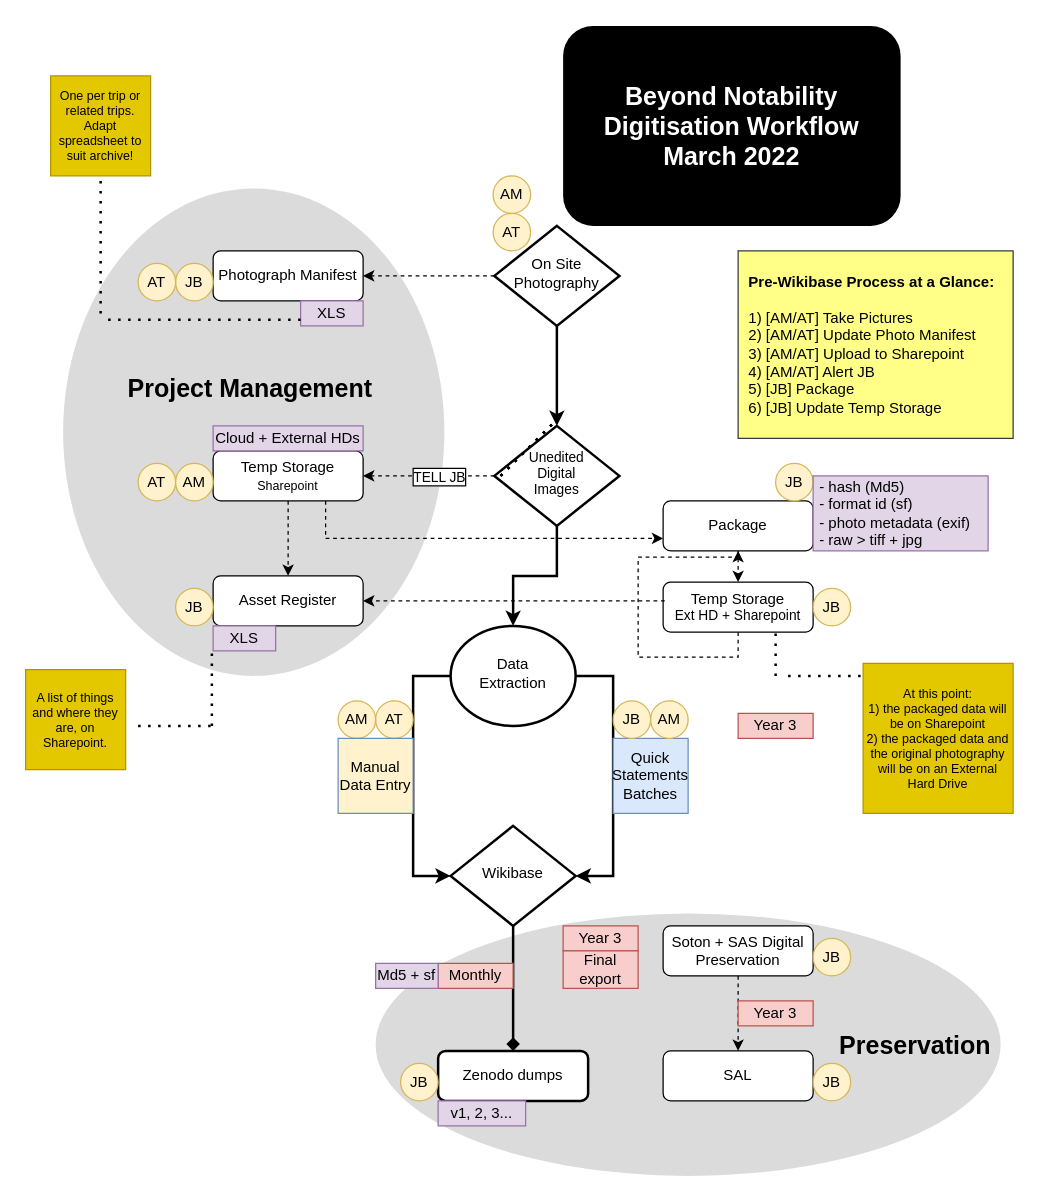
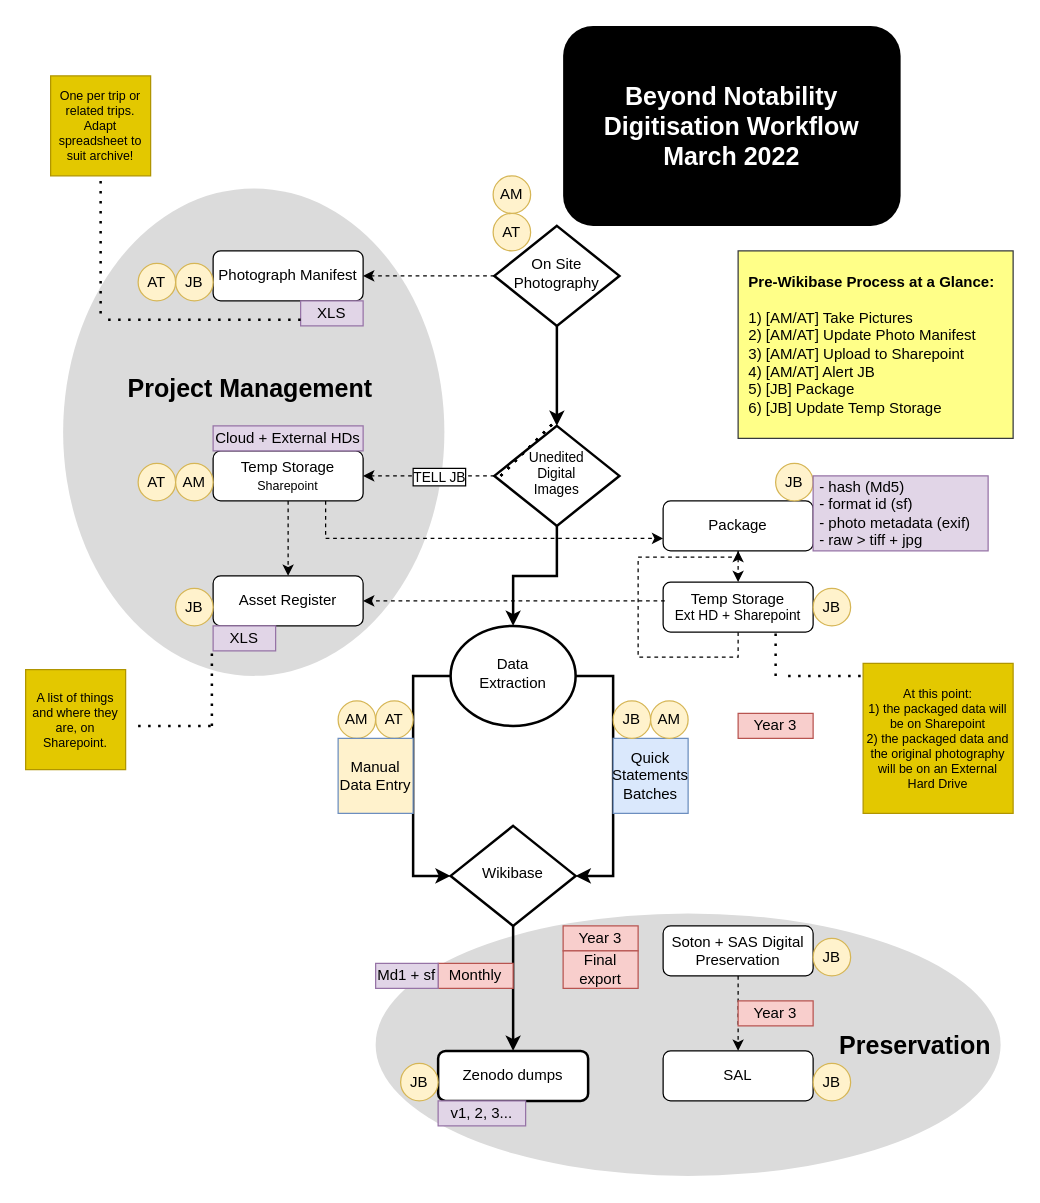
- <mxCell id="49" value="Md5 + sf" style="rounded=0;whiteSpace=wrap;html=1;align=center;fillColor=#e1d5e7;strokeColor=#9673a6;" parent="1" vertex="1"><mxGeometry x="300" y="770" width="50" height="20" as="geometry" /></mxCell>
+ <mxCell id="49" value="Md1 + sf" style="rounded=0;whiteSpace=wrap;html=1;align=center;fillColor=#e1d5e7;strokeColor=#9673a6;" parent="1" vertex="1"><mxGeometry x="300" y="770" width="50" height="20" as="geometry" /></mxCell>
- <mxCell id="17" style="edgeStyle=orthogonalEdgeStyle;rounded=0;orthogonalLoop=1;jettySize=auto;html=1;exitX=0.5;exitY=1;exitDx=0;exitDy=0;strokeWidth=2;endArrow=diamond;" parent="1" source="18" target="23" edge="1"><mxGeometry relative="1" as="geometry" /></mxCell>
+ <mxCell id="17" style="edgeStyle=orthogonalEdgeStyle;rounded=0;orthogonalLoop=1;jettySize=auto;html=1;exitX=0.5;exitY=1;exitDx=0;exitDy=0;strokeWidth=2;" parent="1" source="18" target="23" edge="1"><mxGeometry relative="1" as="geometry" /></mxCell>
